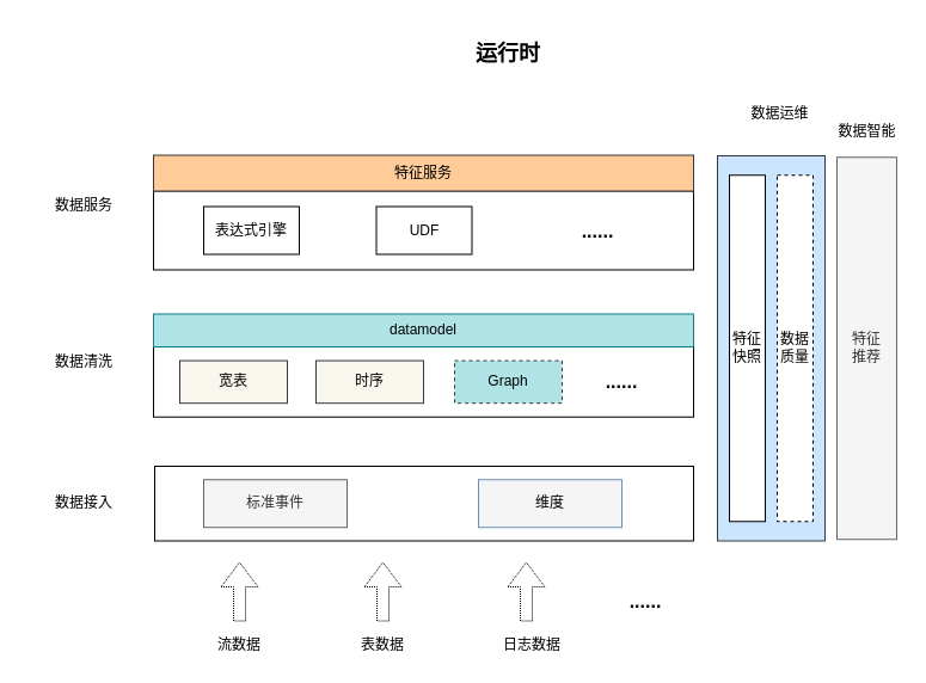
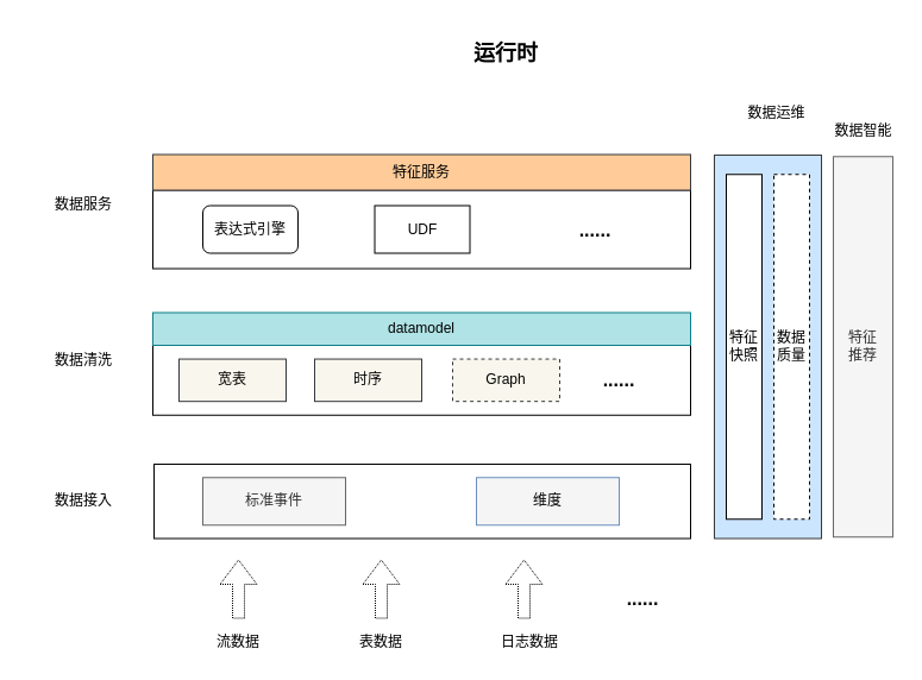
- <mxCell id="26" value="表达式引擎" style="rounded=0;whiteSpace=wrap;html=1;" vertex="1" parent="1"><mxGeometry x="170" y="172.5" width="80" height="40" as="geometry" /></mxCell>
+ <mxCell id="26" value="表达式引擎" style="whiteSpace=wrap;html=1;rounded=1;" vertex="1" parent="1"><mxGeometry x="170" y="172.5" width="80" height="40" as="geometry" /></mxCell>
- <mxCell id="22" value="Graph" style="rounded=0;whiteSpace=wrap;html=1;fillColor=#b0e3e6;strokeColor=#36393d;dashed=1;" vertex="1" parent="1"><mxGeometry x="380" y="301.56" width="90" height="35.62" as="geometry" /></mxCell>
+ <mxCell id="22" value="Graph" style="rounded=0;whiteSpace=wrap;html=1;fillColor=#f9f7ed;strokeColor=#36393d;dashed=1;" vertex="1" parent="1"><mxGeometry x="380" y="301.56" width="90" height="35.62" as="geometry" /></mxCell>
